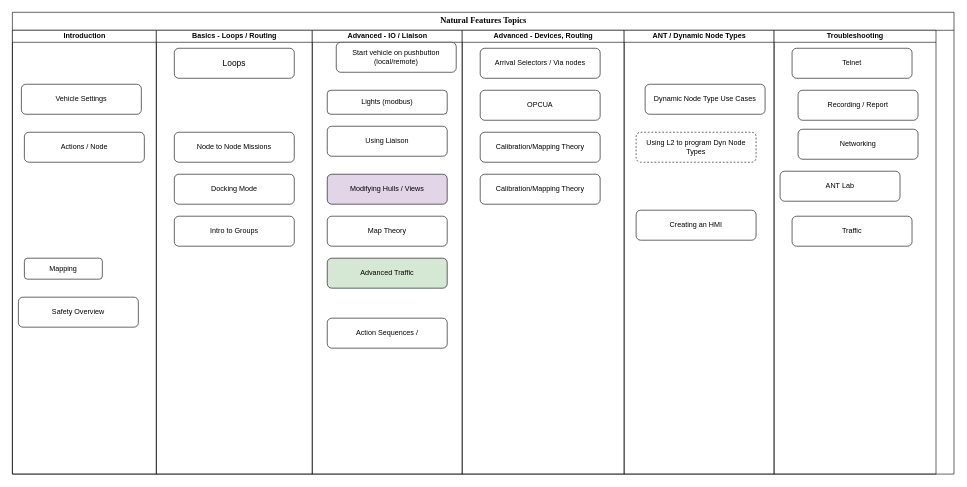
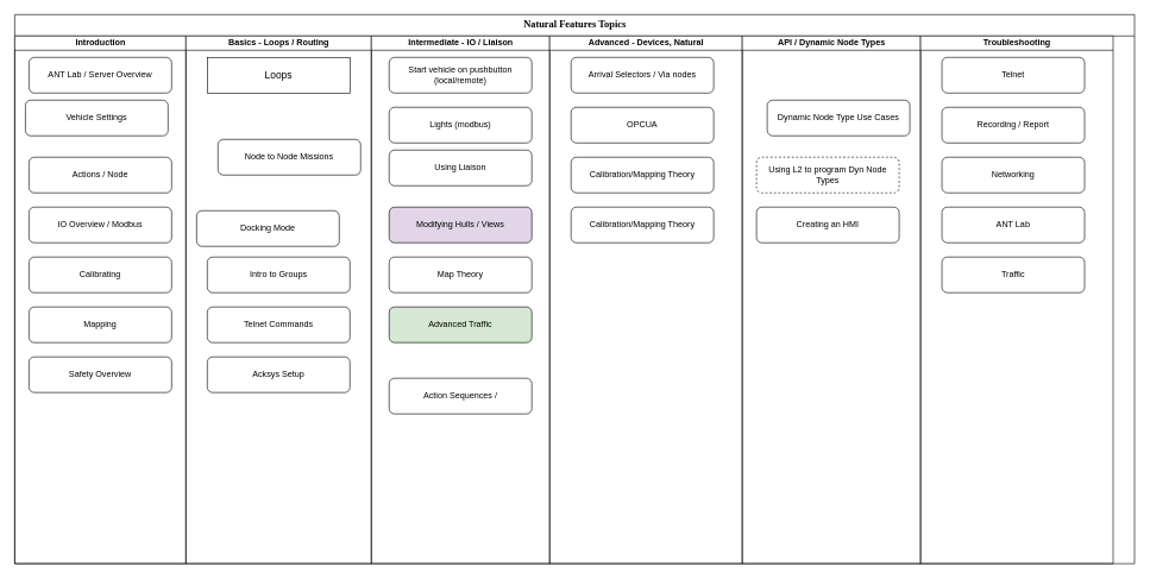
- <mxCell id="18" value="Advanced - IO / Liaison" style="swimlane;html=1;startSize=20;" parent="2" vertex="1"><mxGeometry x="500" y="30" width="250" height="740" as="geometry" /></mxCell>
+ <mxCell id="18" value="Intermediate - IO / Liaison" style="swimlane;html=1;startSize=20;" parent="2" vertex="1"><mxGeometry x="500" y="30" width="250" height="740" as="geometry" /></mxCell>
- <mxCell id="26" value="Advanced - Devices, Routing" style="swimlane;html=1;startSize=20;" parent="2" vertex="1"><mxGeometry x="750" y="30" width="270" height="740" as="geometry" /></mxCell>
+ <mxCell id="26" value="Advanced - Devices, Natural" style="swimlane;html=1;startSize=20;" parent="2" vertex="1"><mxGeometry x="750" y="30" width="270" height="740" as="geometry" /></mxCell>
- <mxCell id="31" value="ANT / Dynamic Node Types" style="swimlane;html=1;startSize=20;" parent="2" vertex="1"><mxGeometry x="1020" y="30" width="250" height="740" as="geometry" /></mxCell>
+ <mxCell id="31" value="API / Dynamic Node Types" style="swimlane;html=1;startSize=20;" parent="2" vertex="1"><mxGeometry x="1020" y="30" width="250" height="740" as="geometry" /></mxCell>
- <mxCell id="19" value="Start vehicle on pushbutton (local/remote)" style="rounded=1;whiteSpace=wrap;html=1;" parent="18" vertex="1"><mxGeometry x="40" y="20" width="200" height="50" as="geometry" /></mxCell>
+ <mxCell id="19" value="Start vehicle on pushbutton (local/remote)" style="rounded=1;whiteSpace=wrap;html=1;" parent="18" vertex="1"><mxGeometry x="25" y="30" width="200" height="50" as="geometry" /></mxCell>
+ <mxCell id="4" value="ANT Lab / Server Overview" style="rounded=1;whiteSpace=wrap;html=1;" parent="3" vertex="1"><mxGeometry x="20" y="30" width="200" height="50" as="geometry" /></mxCell>
- <mxCell id="12" value="&lt;font style=&quot;font-size: 14px&quot;&gt;Loops&lt;/font&gt;" style="rounded=1;whiteSpace=wrap;html=1;" parent="11" vertex="1"><mxGeometry x="30" y="30" width="200" height="50" as="geometry" /></mxCell>
+ <mxCell id="12" value="&lt;font style=&quot;font-size: 14px&quot;&gt;Loops&lt;/font&gt;" style="whiteSpace=wrap;html=1;rounded=0;" parent="11" vertex="1"><mxGeometry x="30" y="30" width="200" height="50" as="geometry" /></mxCell>
- <mxCell id="20" value="Lights (modbus)" style="rounded=1;whiteSpace=wrap;html=1;" parent="18" vertex="1"><mxGeometry x="25" y="100" width="200" height="40" as="geometry" /></mxCell>
+ <mxCell id="20" value="Lights (modbus)" style="rounded=1;whiteSpace=wrap;html=1;" parent="18" vertex="1"><mxGeometry x="25" y="100" width="200" height="50" as="geometry" /></mxCell>
- <mxCell id="37" value="Recording / Report" style="rounded=1;whiteSpace=wrap;html=1;" parent="35" vertex="1"><mxGeometry x="40" y="100" width="200" height="50" as="geometry" /></mxCell>
+ <mxCell id="37" value="Recording / Report" style="rounded=1;whiteSpace=wrap;html=1;" parent="35" vertex="1"><mxGeometry x="30" y="100" width="200" height="50" as="geometry" /></mxCell>
- <mxCell id="38" value="Networking" style="rounded=1;whiteSpace=wrap;html=1;" parent="35" vertex="1"><mxGeometry x="40" y="165" width="200" height="50" as="geometry" /></mxCell>
+ <mxCell id="38" value="Networking" style="rounded=1;whiteSpace=wrap;html=1;" parent="35" vertex="1"><mxGeometry x="30" y="170" width="200" height="50" as="geometry" /></mxCell>
- <mxCell id="13" value="Node to Node Missions" style="rounded=1;whiteSpace=wrap;html=1;" parent="11" vertex="1"><mxGeometry x="30" y="170" width="200" height="50" as="geometry" /></mxCell>
+ <mxCell id="13" value="Node to Node Missions" style="rounded=1;whiteSpace=wrap;html=1;" parent="11" vertex="1"><mxGeometry x="45" y="145" width="200" height="50" as="geometry" /></mxCell>
- <mxCell id="39" value="ANT Lab" style="rounded=1;whiteSpace=wrap;html=1;" parent="35" vertex="1"><mxGeometry x="10" y="235" width="200" height="50" as="geometry" /></mxCell>
+ <mxCell id="39" value="ANT Lab" style="rounded=1;whiteSpace=wrap;html=1;" parent="35" vertex="1"><mxGeometry x="30" y="240" width="200" height="50" as="geometry" /></mxCell>
+ <mxCell id="7" value="IO Overview / Modbus" style="rounded=1;whiteSpace=wrap;html=1;" parent="3" vertex="1"><mxGeometry x="20" y="240" width="200" height="50" as="geometry" /></mxCell>
- <mxCell id="14" value="Docking Mode" style="rounded=1;whiteSpace=wrap;html=1;" parent="11" vertex="1"><mxGeometry x="30" y="240" width="200" height="50" as="geometry" /></mxCell>
+ <mxCell id="14" value="Docking Mode" style="rounded=1;whiteSpace=wrap;html=1;" parent="11" vertex="1"><mxGeometry x="15" y="245" width="200" height="50" as="geometry" /></mxCell>
- <mxCell id="34" value="Creating an HMI" style="rounded=1;whiteSpace=wrap;html=1;" parent="31" vertex="1"><mxGeometry x="20" y="300" width="200" height="50" as="geometry" /></mxCell>
+ <mxCell id="34" value="Creating an HMI" style="rounded=1;whiteSpace=wrap;html=1;" parent="31" vertex="1"><mxGeometry x="20" y="240" width="200" height="50" as="geometry" /></mxCell>
+ <mxCell id="8" value="Calibrating" style="rounded=1;whiteSpace=wrap;html=1;" parent="3" vertex="1"><mxGeometry x="20" y="310" width="200" height="50" as="geometry" /></mxCell>
- <mxCell id="9" value="Mapping" style="rounded=1;whiteSpace=wrap;html=1;" parent="3" vertex="1"><mxGeometry x="20" y="380" width="130" height="35" as="geometry" /></mxCell>
+ <mxCell id="9" value="Mapping" style="rounded=1;whiteSpace=wrap;html=1;" parent="3" vertex="1"><mxGeometry x="20" y="380" width="200" height="50" as="geometry" /></mxCell>
+ <mxCell id="16" value="Telnet Commands" style="rounded=1;whiteSpace=wrap;html=1;" parent="11" vertex="1"><mxGeometry x="30" y="380" width="200" height="50" as="geometry" /></mxCell>
- <mxCell id="10" value="Safety Overview" style="rounded=1;whiteSpace=wrap;html=1;" parent="3" vertex="1"><mxGeometry x="10" y="445" width="200" height="50" as="geometry" /></mxCell>
+ <mxCell id="10" value="Safety Overview" style="rounded=1;whiteSpace=wrap;html=1;" parent="3" vertex="1"><mxGeometry x="20" y="450" width="200" height="50" as="geometry" /></mxCell>
+ <mxCell id="17" value="Acksys Setup" style="rounded=1;whiteSpace=wrap;html=1;" parent="11" vertex="1"><mxGeometry x="30" y="450" width="200" height="50" as="geometry" /></mxCell>
